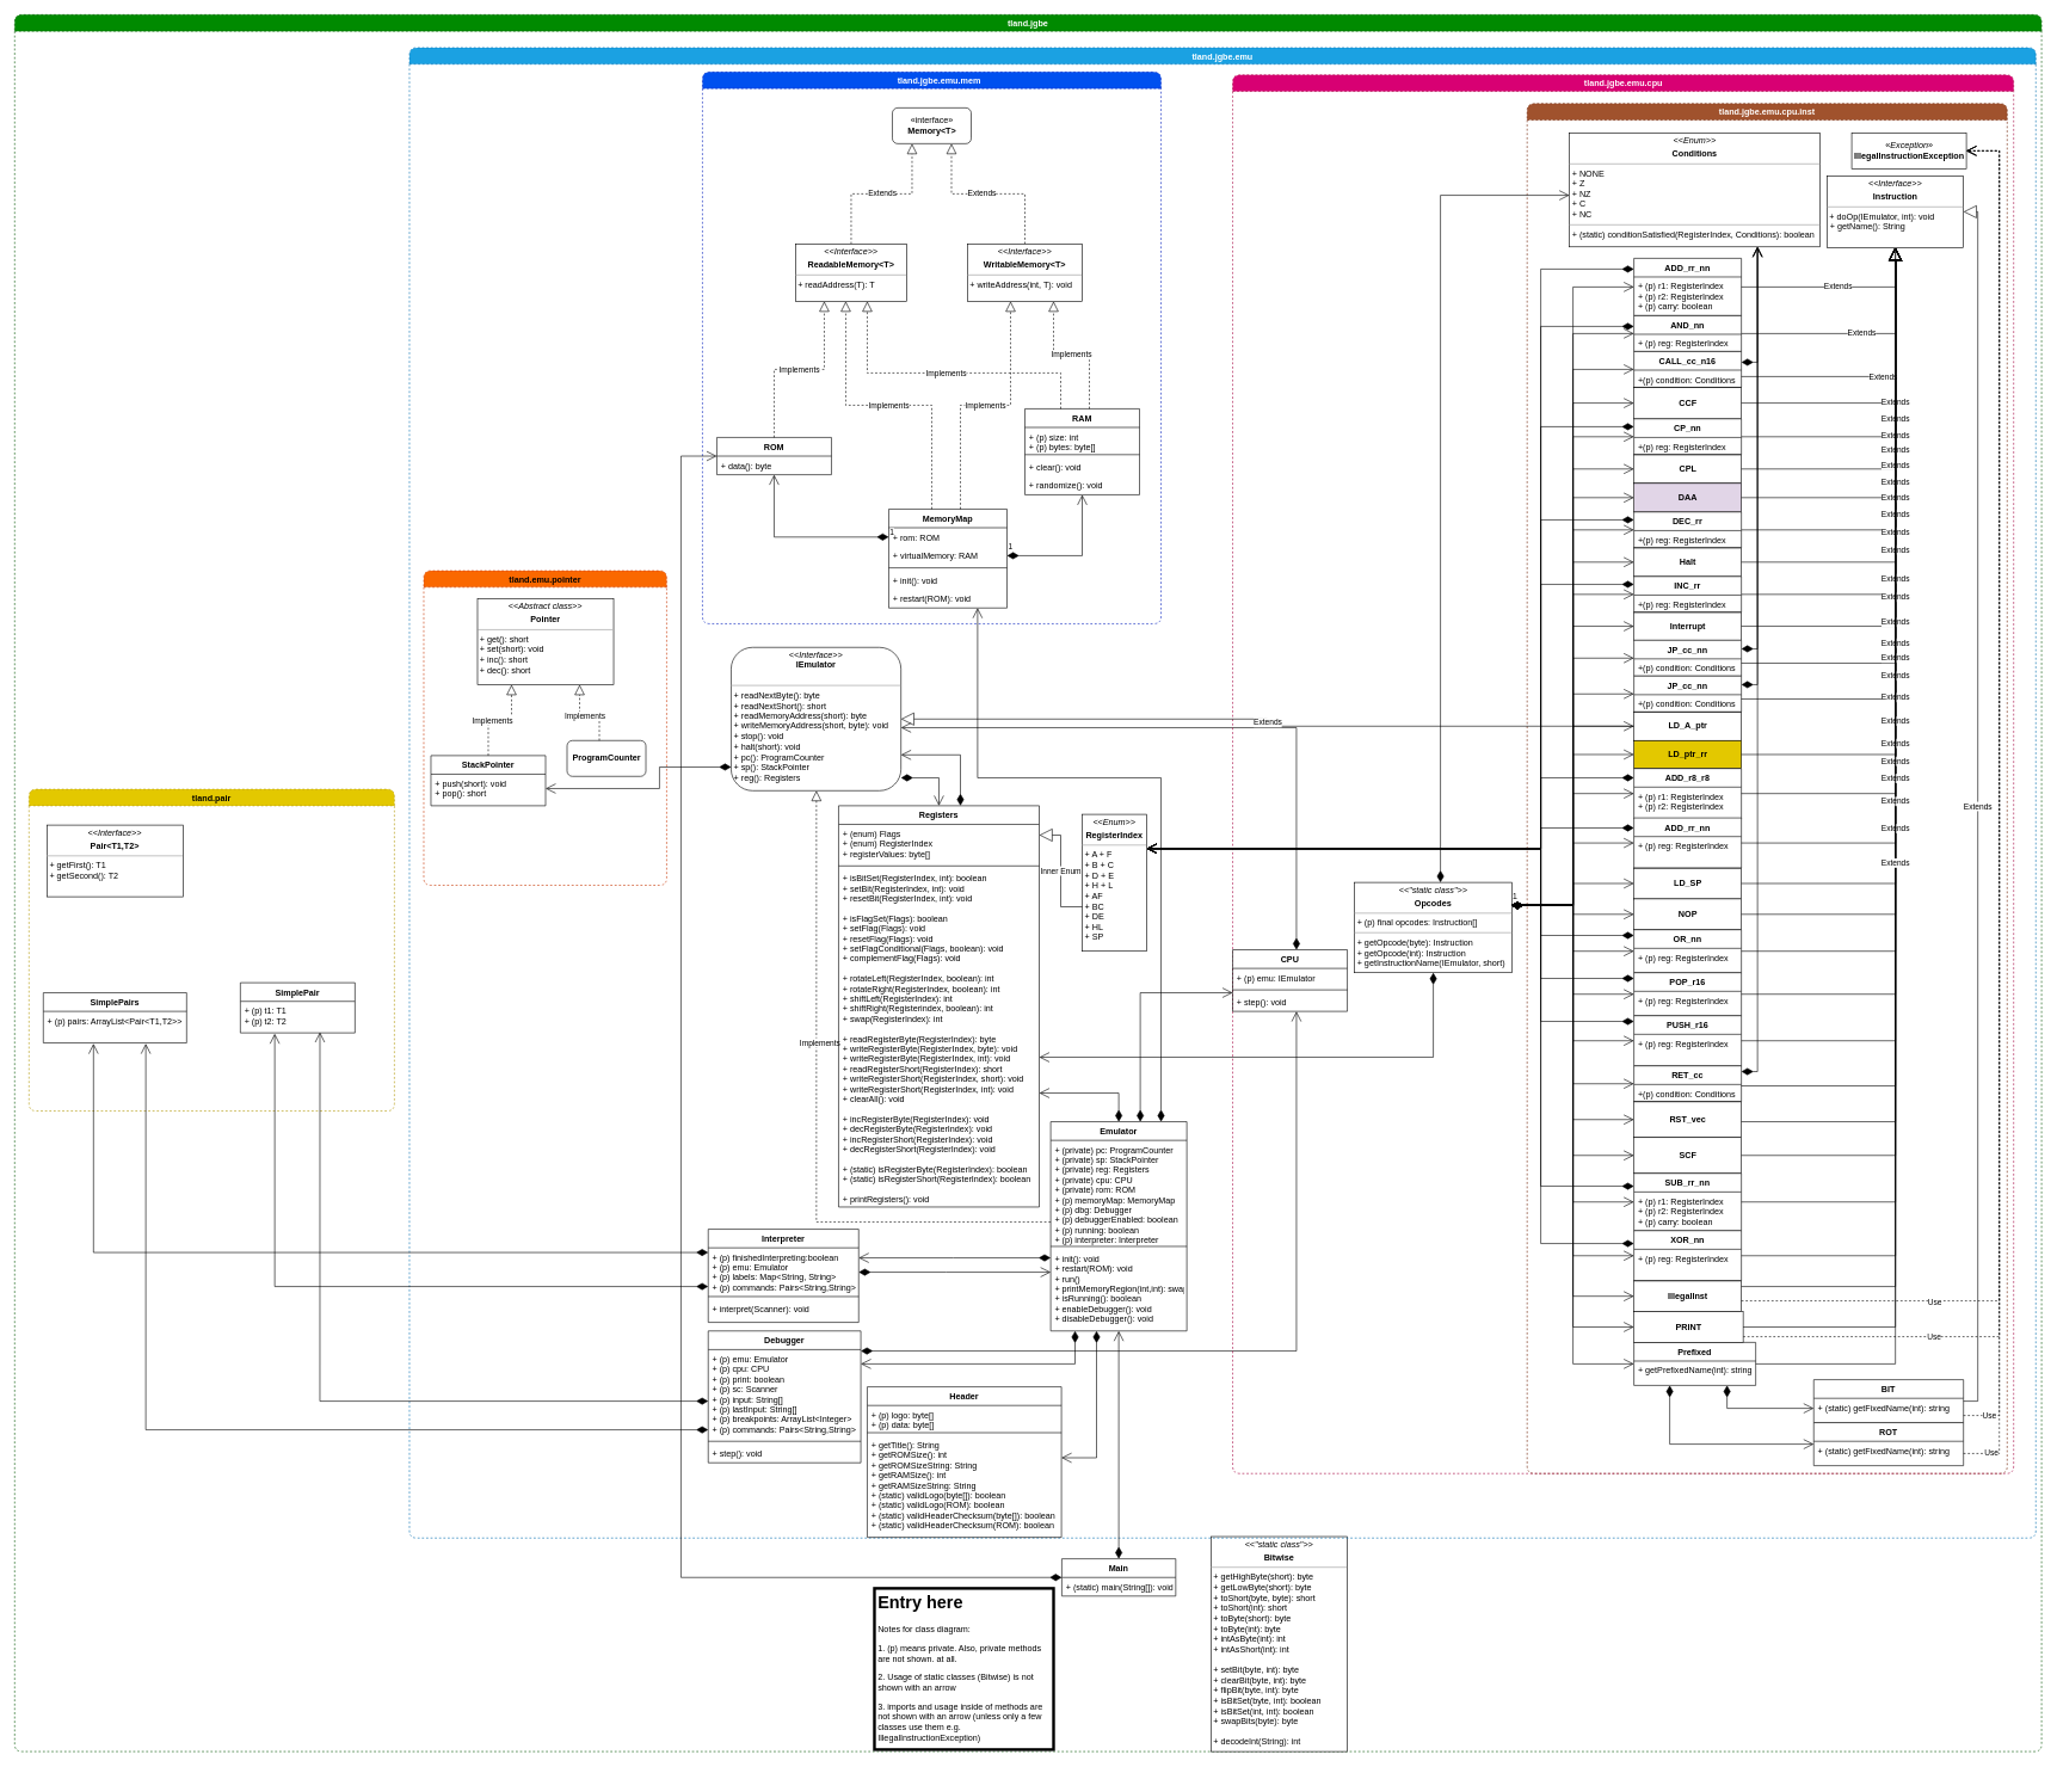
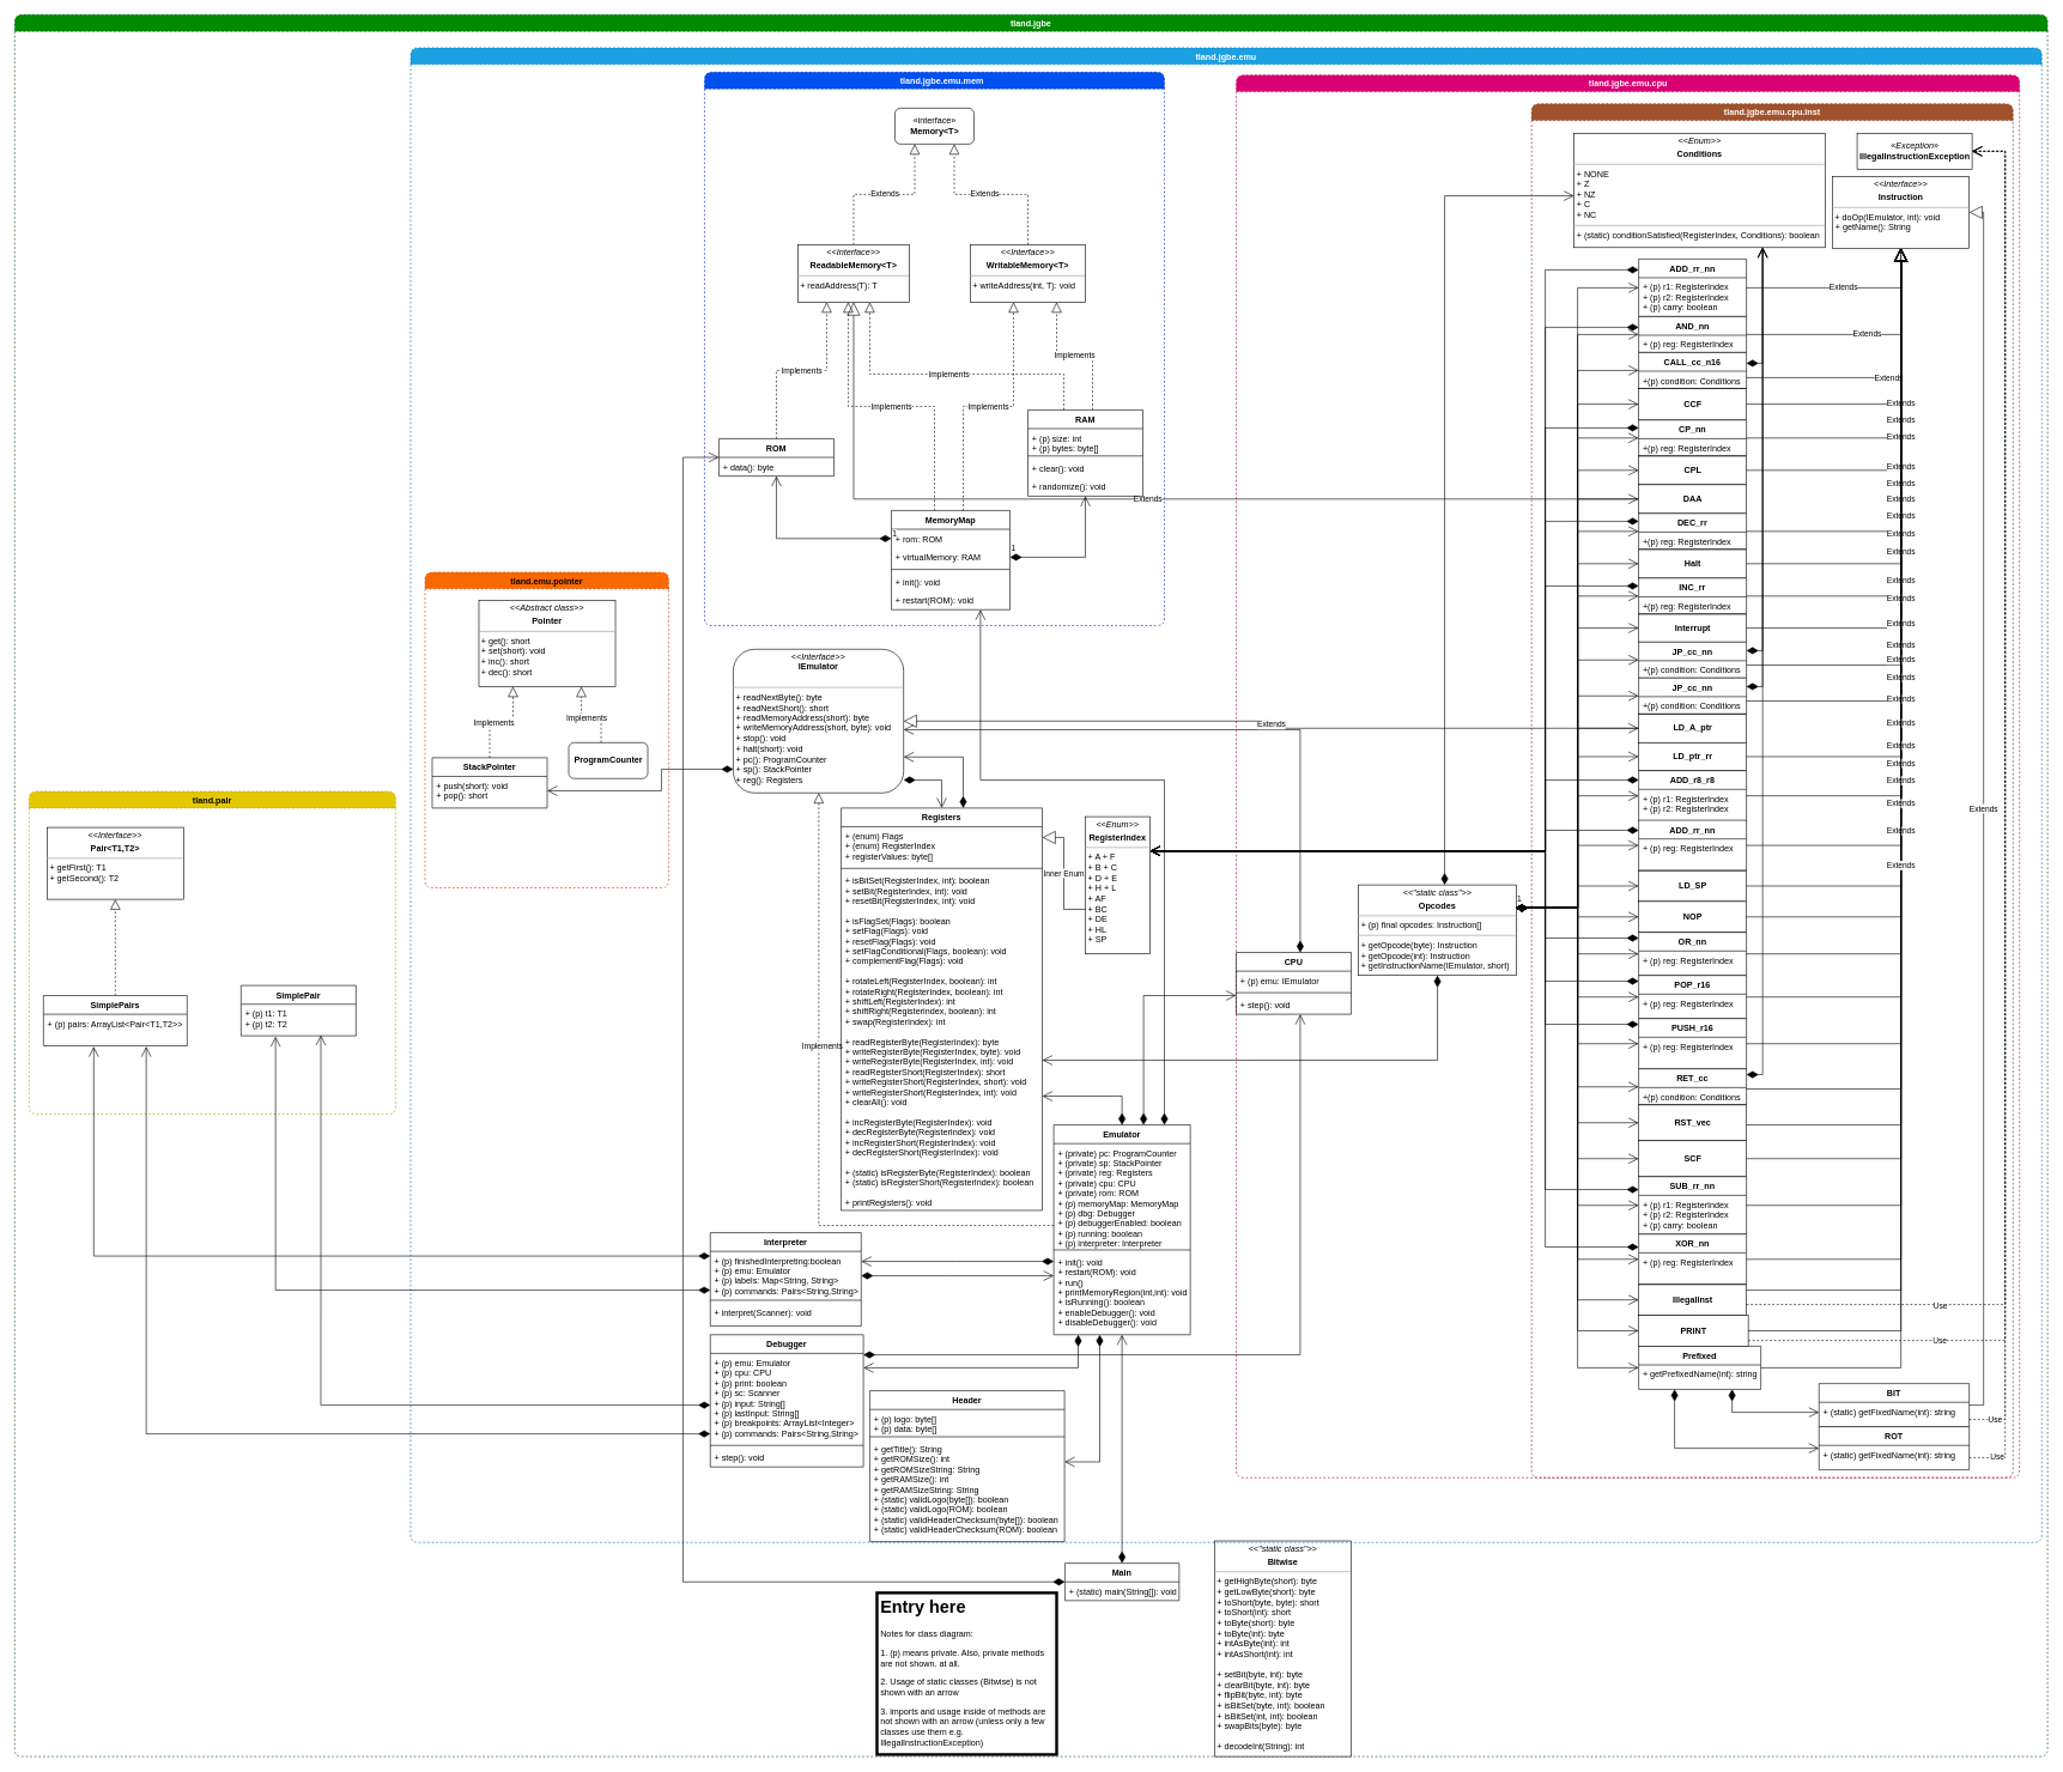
- <mxCell id="66" value="&lt;b&gt;DAA&lt;/b&gt;" style="html=1;fontColor=default;strokeWidth=1;fillColor=#e1d5e7;" parent="41" vertex="1"><mxGeometry x="560" y="570" width="150" height="40" as="geometry" /></mxCell>
+ <mxCell id="66" value="&lt;b&gt;DAA&lt;/b&gt;" style="html=1;fontColor=default;strokeWidth=1;" parent="41" vertex="1"><mxGeometry x="560" y="570" width="150" height="40" as="geometry" /></mxCell>
- <mxCell id="78" value="Extends" style="endArrow=block;endSize=16;endFill=0;html=1;rounded=0;fontColor=default;strokeColor=default;edgeStyle=orthogonalEdgeStyle;" parent="41" source="66" target="56" edge="1"><mxGeometry width="160" relative="1" as="geometry"><mxPoint x="750" y="667" as="sourcePoint" /><mxPoint x="945" y="622" as="targetPoint" /></mxGeometry></mxCell>
+ <mxCell id="78" value="Extends" style="endArrow=block;endSize=16;endFill=0;html=1;rounded=0;fontColor=default;strokeColor=default;edgeStyle=orthogonalEdgeStyle;" parent="41" source="66" target="211" edge="1"><mxGeometry width="160" relative="1" as="geometry"><mxPoint x="750" y="667" as="sourcePoint" /><mxPoint x="945" y="622" as="targetPoint" /></mxGeometry></mxCell>
- <mxCell id="69" value="LD_ptr_rr" style="html=1;fontColor=default;strokeWidth=1;fontStyle=1;fillColor=#e3c800;" parent="41" vertex="1"><mxGeometry x="560" y="929" width="150" height="39" as="geometry" /></mxCell>
+ <mxCell id="69" value="LD_ptr_rr" style="html=1;fontColor=default;strokeWidth=1;fontStyle=1" parent="41" vertex="1"><mxGeometry x="560" y="929" width="150" height="39" as="geometry" /></mxCell>
+ <mxCell id="5" value="" style="endArrow=block;dashed=1;endFill=0;endSize=12;html=1;rounded=0;elbow=vertical;" parent="3" source="8" target="4" edge="1"><mxGeometry width="160" relative="1" as="geometry"><mxPoint x="120" y="290" as="sourcePoint" /><mxPoint x="240" y="251" as="targetPoint" /></mxGeometry></mxCell>
- <mxCell id="21" value="+ init(): void&#10;+ restart(ROM): void&#10;+ run()&#10;+ printMemoryRegion(int,int): swapBits+ stopRunning(): void&#10;+ isRunning(): boolean&#10;+ enableDebugger(): void&#10;+ disableDebugger(): void&#10;" style="text;strokeColor=none;fillColor=none;align=left;verticalAlign=top;spacingLeft=4;spacingRight=4;overflow=hidden;rotatable=0;points=[[0,0.5],[1,0.5]];portConstraint=eastwest;" parent="18" vertex="1"><mxGeometry y="178" width="190" height="114" as="geometry" /></mxCell>
+ <mxCell id="21" value="+ init(): void&#10;+ restart(ROM): void&#10;+ run()&#10;+ printMemoryRegion(int,int): void+ stopRunning(): void&#10;+ isRunning(): boolean&#10;+ enableDebugger(): void&#10;+ disableDebugger(): void&#10;" style="text;strokeColor=none;fillColor=none;align=left;verticalAlign=top;spacingLeft=4;spacingRight=4;overflow=hidden;rotatable=0;points=[[0,0.5],[1,0.5]];portConstraint=eastwest;" parent="18" vertex="1"><mxGeometry y="178" width="190" height="114" as="geometry" /></mxCell>
